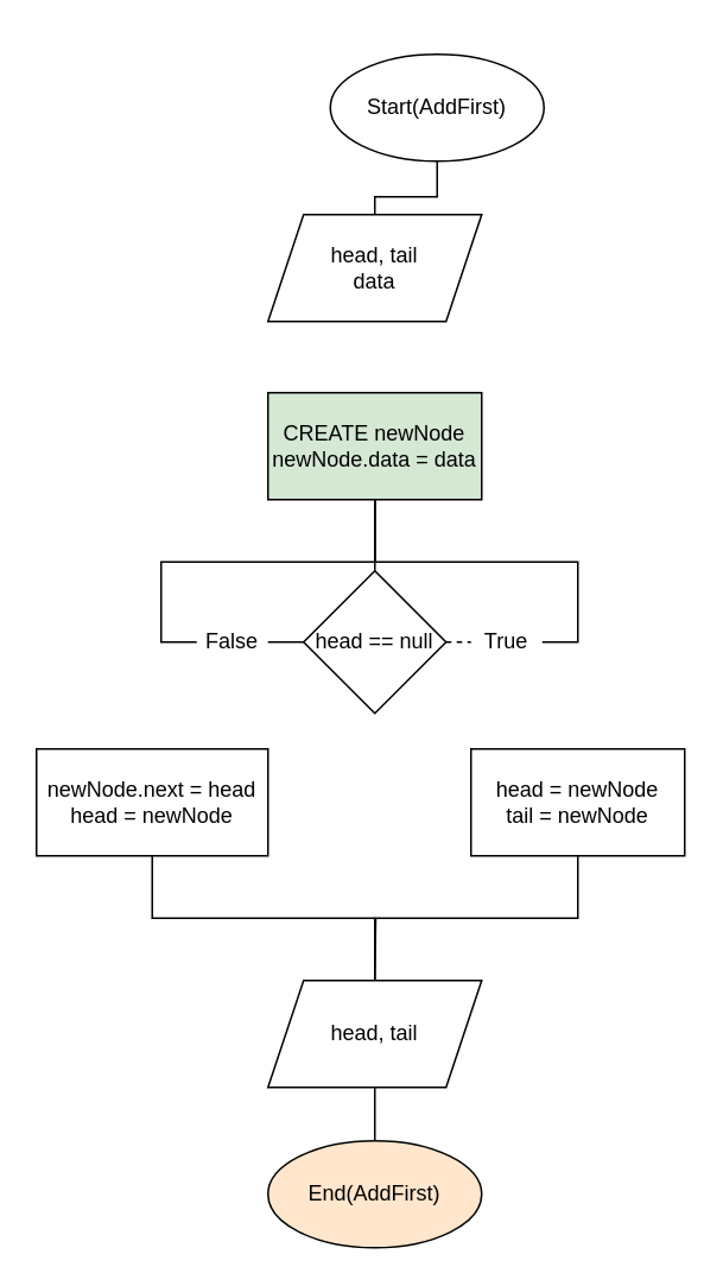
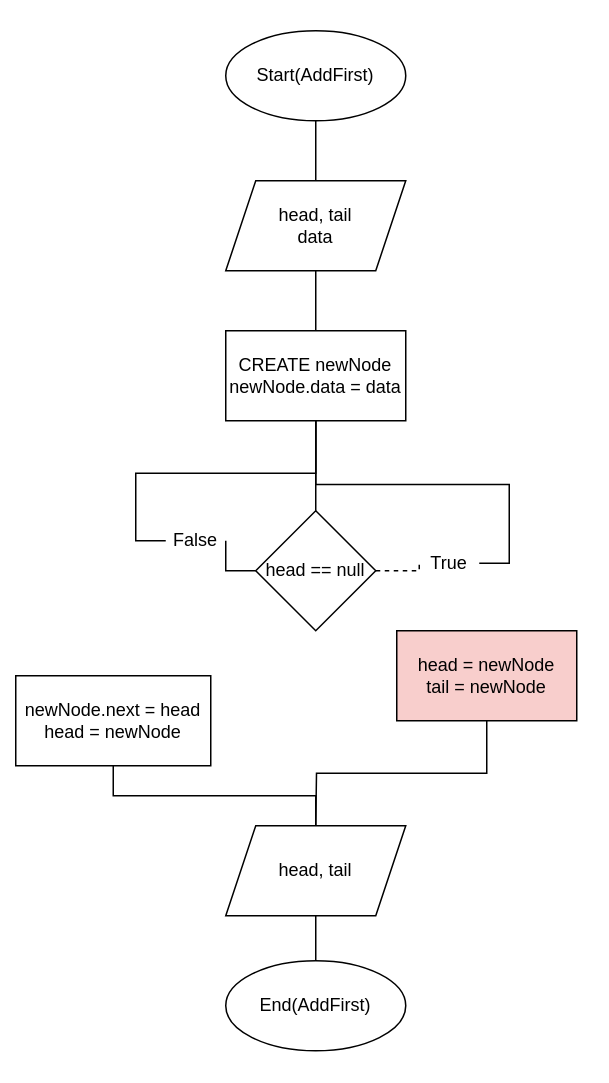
- <mxCell id="3" value="Start(AddFirst)" style="ellipse;whiteSpace=wrap;html=1;" parent="1" vertex="1"><mxGeometry x="185" y="30" width="120" height="60" as="geometry" /></mxCell>
+ <mxCell id="3" value="Start(AddFirst)" style="ellipse;whiteSpace=wrap;html=1;" parent="1" vertex="1"><mxGeometry x="150" y="20" width="120" height="60" as="geometry" /></mxCell>
+ <mxCell id="4" style="edgeStyle=orthogonalEdgeStyle;rounded=0;orthogonalLoop=1;jettySize=auto;html=1;exitX=0.5;exitY=1;exitDx=0;exitDy=0;entryX=0.5;entryY=0;entryDx=0;entryDy=0;endArrow=none;endFill=0;" parent="1" source="5" target="7" edge="1"><mxGeometry relative="1" as="geometry" /></mxCell>
- <mxCell id="7" value="CREATE newNode&lt;br&gt;newNode.data = data" style="rounded=0;whiteSpace=wrap;html=1;fillColor=#d5e8d4;" parent="1" vertex="1"><mxGeometry x="150" y="220" width="120" height="60" as="geometry" /></mxCell>
+ <mxCell id="7" value="CREATE newNode&lt;br&gt;newNode.data = data" style="rounded=0;whiteSpace=wrap;html=1;" parent="1" vertex="1"><mxGeometry x="150" y="220" width="120" height="60" as="geometry" /></mxCell>
- <mxCell id="10" value="head == null" style="rhombus;whiteSpace=wrap;html=1;" parent="1" vertex="1"><mxGeometry x="170" y="320" width="80" height="80" as="geometry" /></mxCell>
+ <mxCell id="10" value="head == null" style="rhombus;whiteSpace=wrap;html=1;" parent="1" vertex="1"><mxGeometry x="170" y="340" width="80" height="80" as="geometry" /></mxCell>
- <mxCell id="12" value="True" style="text;html=1;strokeColor=none;fillColor=none;align=center;verticalAlign=middle;whiteSpace=wrap;rounded=0;" parent="1" vertex="1"><mxGeometry x="264" y="350" width="40" height="20" as="geometry" /></mxCell>
+ <mxCell id="12" value="True" style="text;html=1;strokeColor=none;fillColor=none;align=center;verticalAlign=middle;whiteSpace=wrap;rounded=0;" parent="1" vertex="1"><mxGeometry x="279" y="365" width="40" height="20" as="geometry" /></mxCell>
- <mxCell id="18" value="newNode.next = head&lt;br&gt;head = newNode" style="rounded=0;whiteSpace=wrap;html=1;" parent="1" vertex="1"><mxGeometry x="20" y="420" width="130" height="60" as="geometry" /></mxCell>
+ <mxCell id="18" value="newNode.next = head&lt;br&gt;head = newNode" style="rounded=0;whiteSpace=wrap;html=1;" parent="1" vertex="1"><mxGeometry x="10" y="450" width="130" height="60" as="geometry" /></mxCell>
- <mxCell id="14" value="head = newNode&lt;br&gt;tail = newNode" style="rounded=0;whiteSpace=wrap;html=1;" parent="1" vertex="1"><mxGeometry x="264" y="420" width="120" height="60" as="geometry" /></mxCell>
+ <mxCell id="14" value="head = newNode&lt;br&gt;tail = newNode" style="rounded=0;whiteSpace=wrap;html=1;fillColor=#f8cecc;" parent="1" vertex="1"><mxGeometry x="264" y="420" width="120" height="60" as="geometry" /></mxCell>
- <mxCell id="19" value="End(AddFirst)" style="ellipse;whiteSpace=wrap;html=1;fillColor=#ffe6cc;" parent="1" vertex="1"><mxGeometry x="150" y="640" width="120" height="60" as="geometry" /></mxCell>
+ <mxCell id="19" value="End(AddFirst)" style="ellipse;whiteSpace=wrap;html=1;" parent="1" vertex="1"><mxGeometry x="150" y="640" width="120" height="60" as="geometry" /></mxCell>
